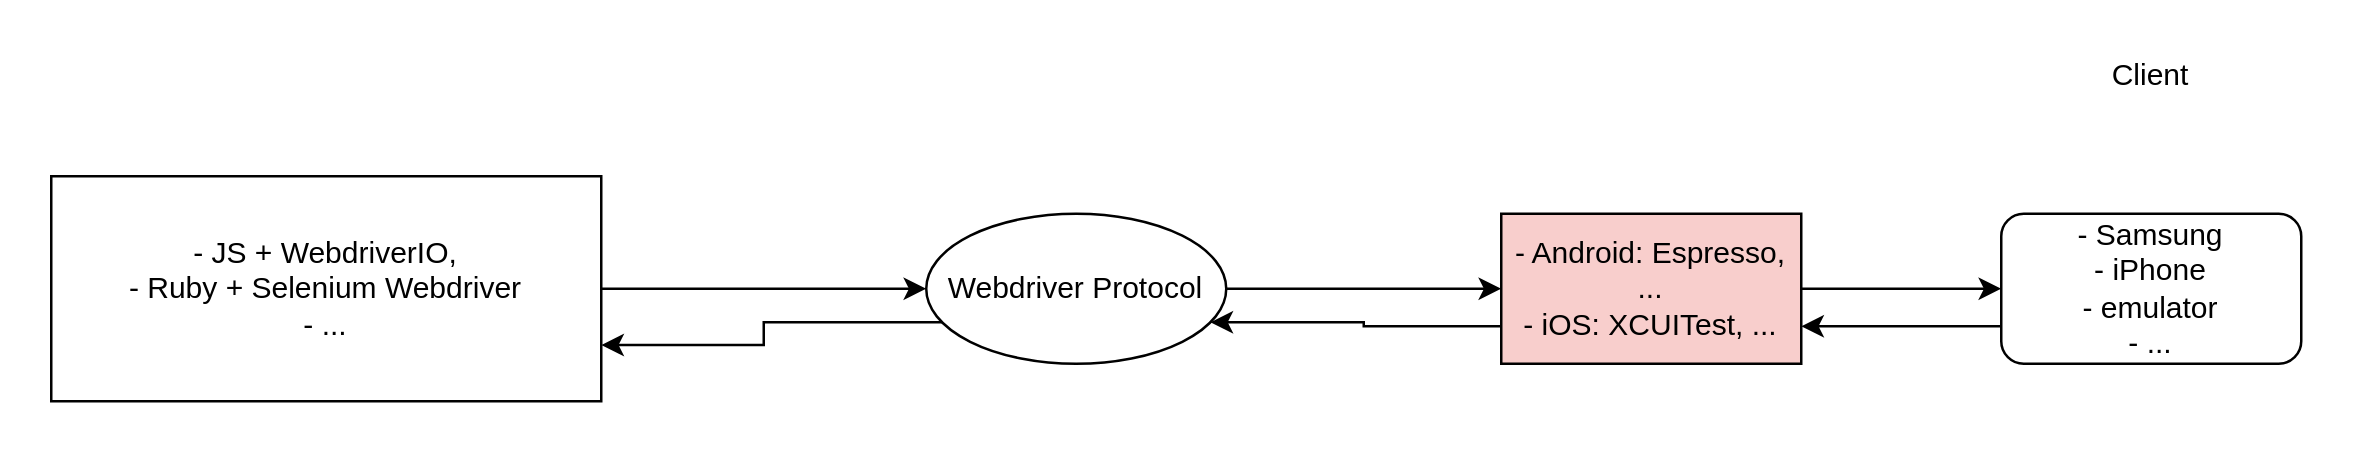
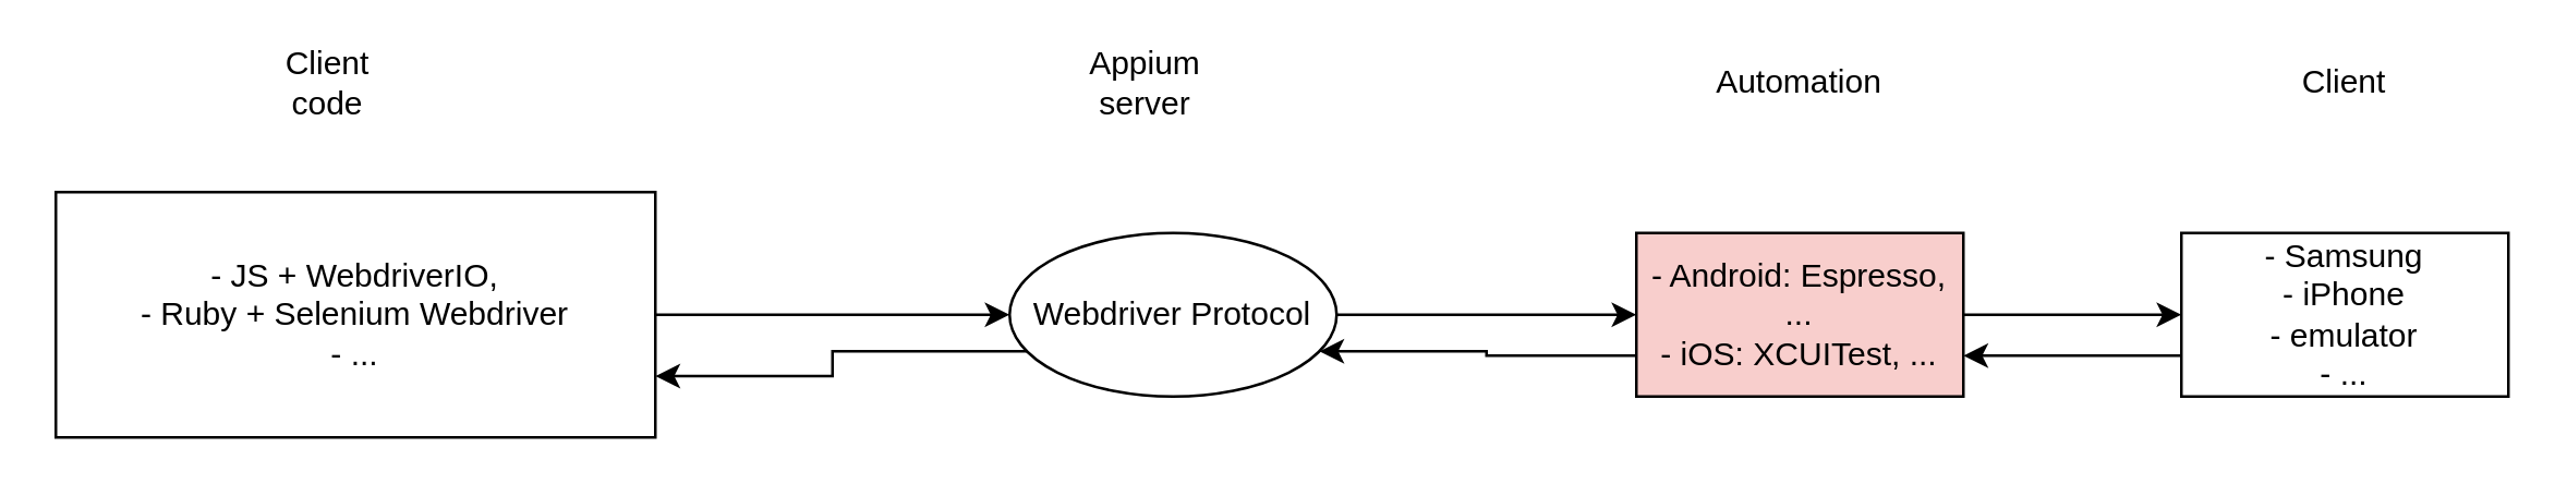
+ <mxCell id="11" value="Client code" style="text;html=1;strokeColor=none;fillColor=none;align=center;verticalAlign=middle;whiteSpace=wrap;rounded=0;" vertex="1" parent="1"><mxGeometry x="100" y="20" width="40" height="20" as="geometry" /></mxCell>
+ <mxCell id="12" value="Appium server" style="text;html=1;strokeColor=none;fillColor=none;align=center;verticalAlign=middle;whiteSpace=wrap;rounded=0;" vertex="1" parent="1"><mxGeometry x="400" y="20" width="40" height="20" as="geometry" /></mxCell>
+ <mxCell id="10" value="Automation" style="text;html=1;strokeColor=none;fillColor=none;align=center;verticalAlign=middle;whiteSpace=wrap;rounded=0;" vertex="1" parent="1"><mxGeometry x="640" y="20" width="40" height="20" as="geometry" /></mxCell>
- <mxCell id="14" value="- Samsung&lt;br&gt;- iPhone&lt;br&gt;- emulator&lt;br&gt;- ...&lt;br&gt;" style="whiteSpace=wrap;html=1;rounded=1;" vertex="1" parent="1"><mxGeometry x="800" y="85" width="120" height="60" as="geometry" /></mxCell>
+ <mxCell id="14" value="- Samsung&lt;br&gt;- iPhone&lt;br&gt;- emulator&lt;br&gt;- ...&lt;br&gt;" style="rounded=0;whiteSpace=wrap;html=1;" vertex="1" parent="1"><mxGeometry x="800" y="85" width="120" height="60" as="geometry" /></mxCell>
